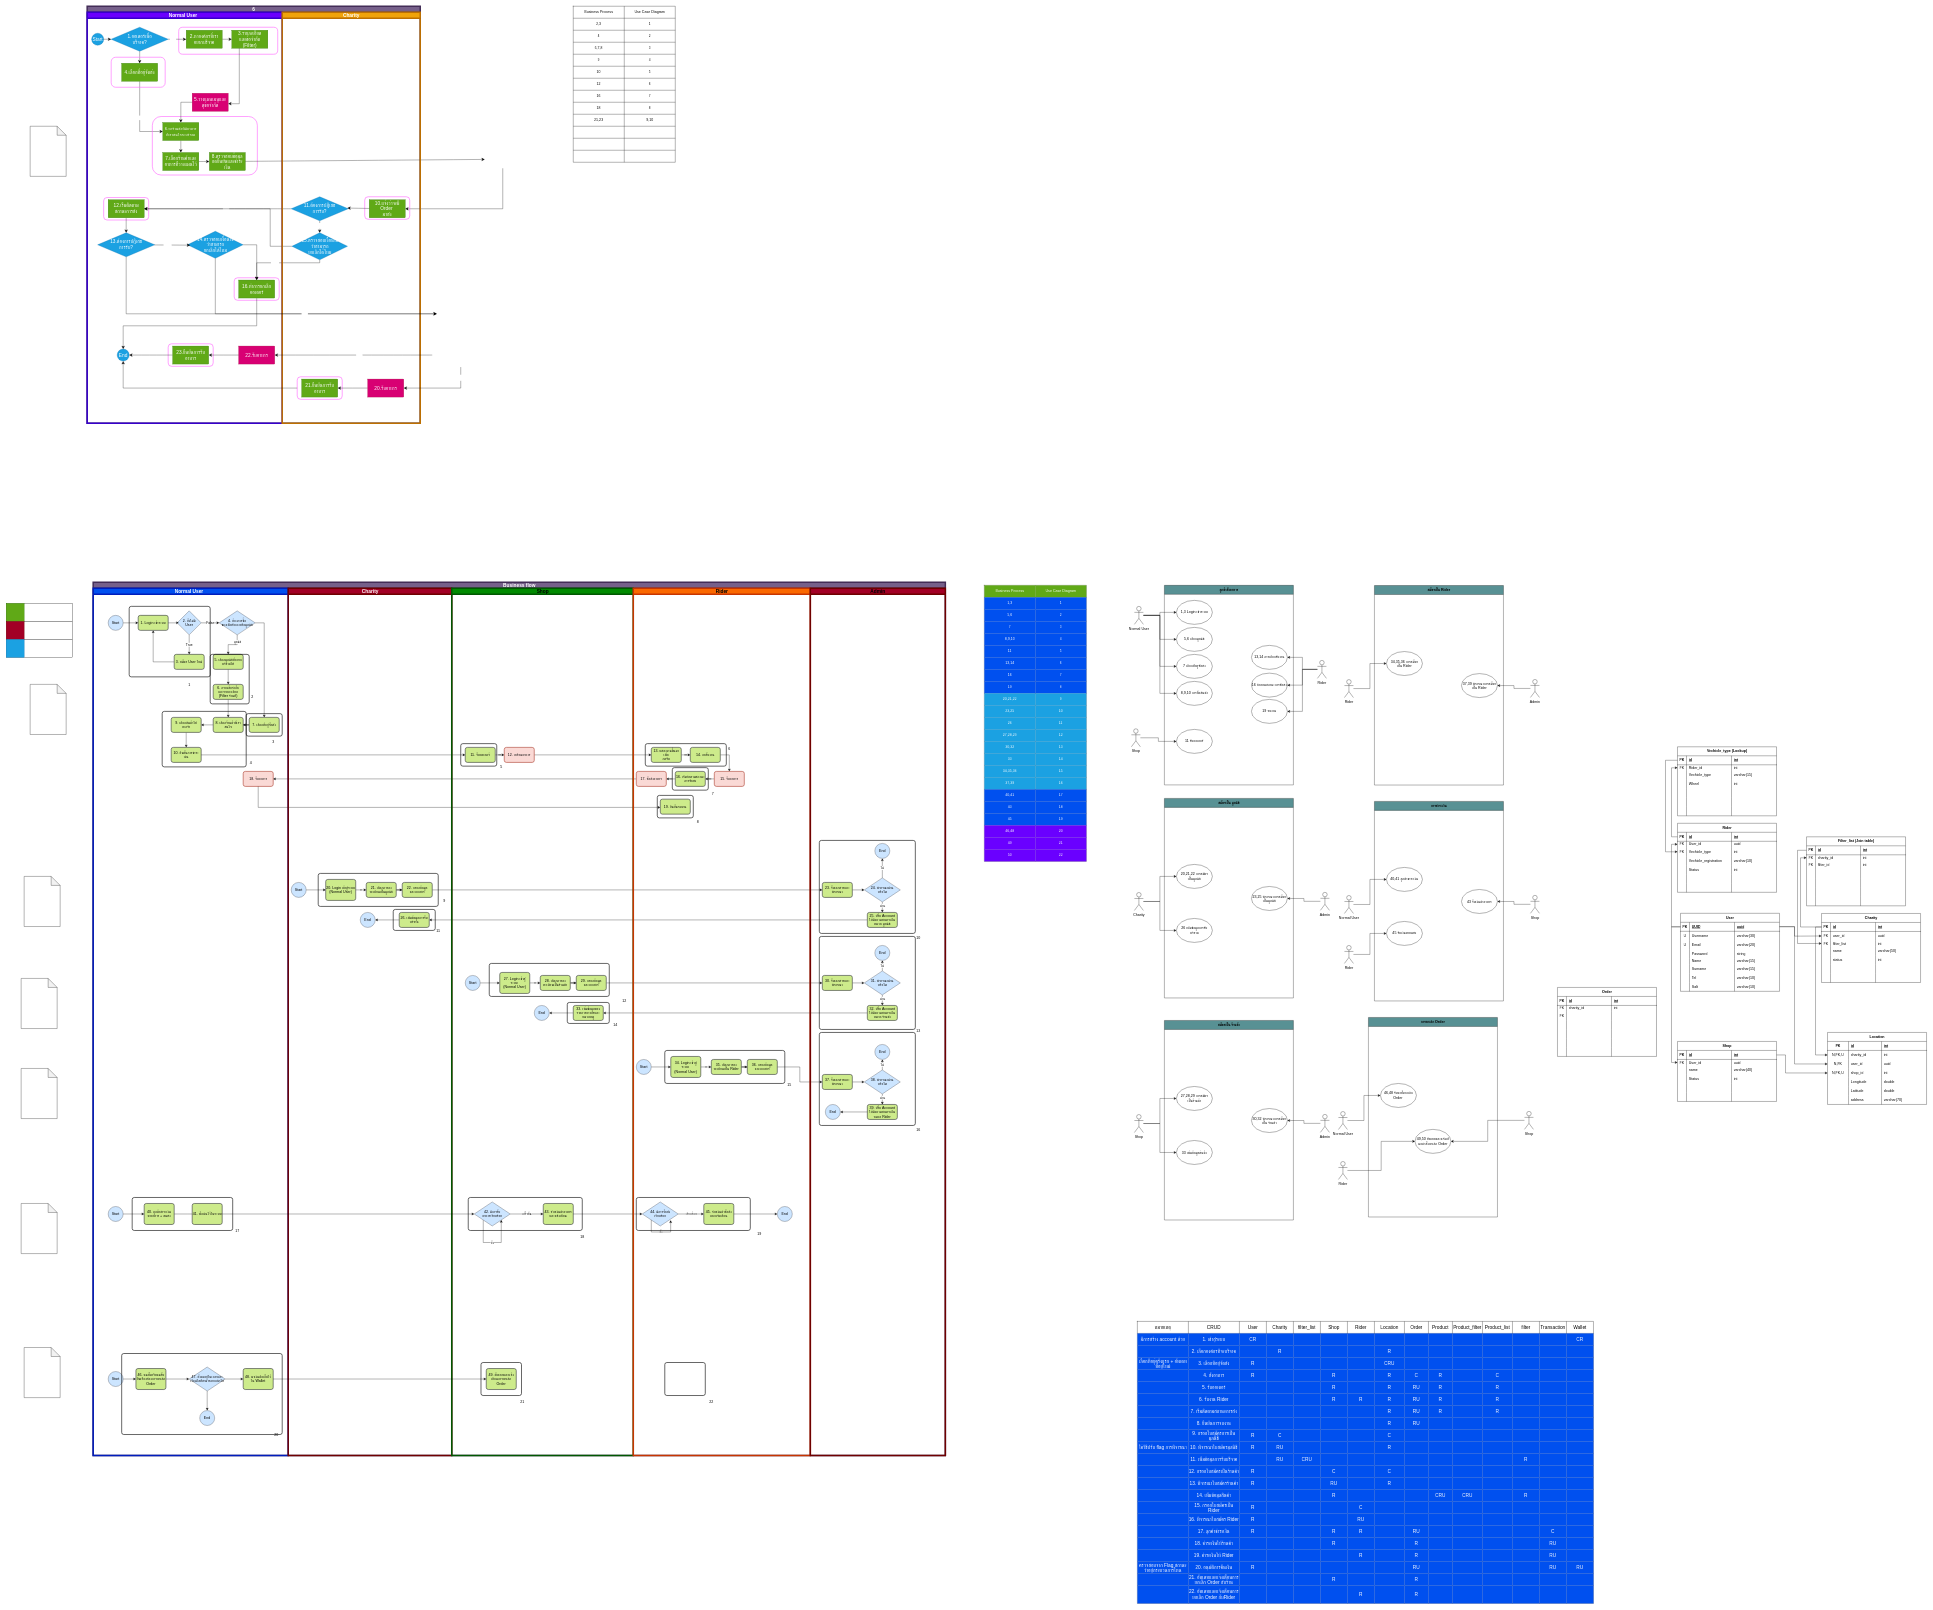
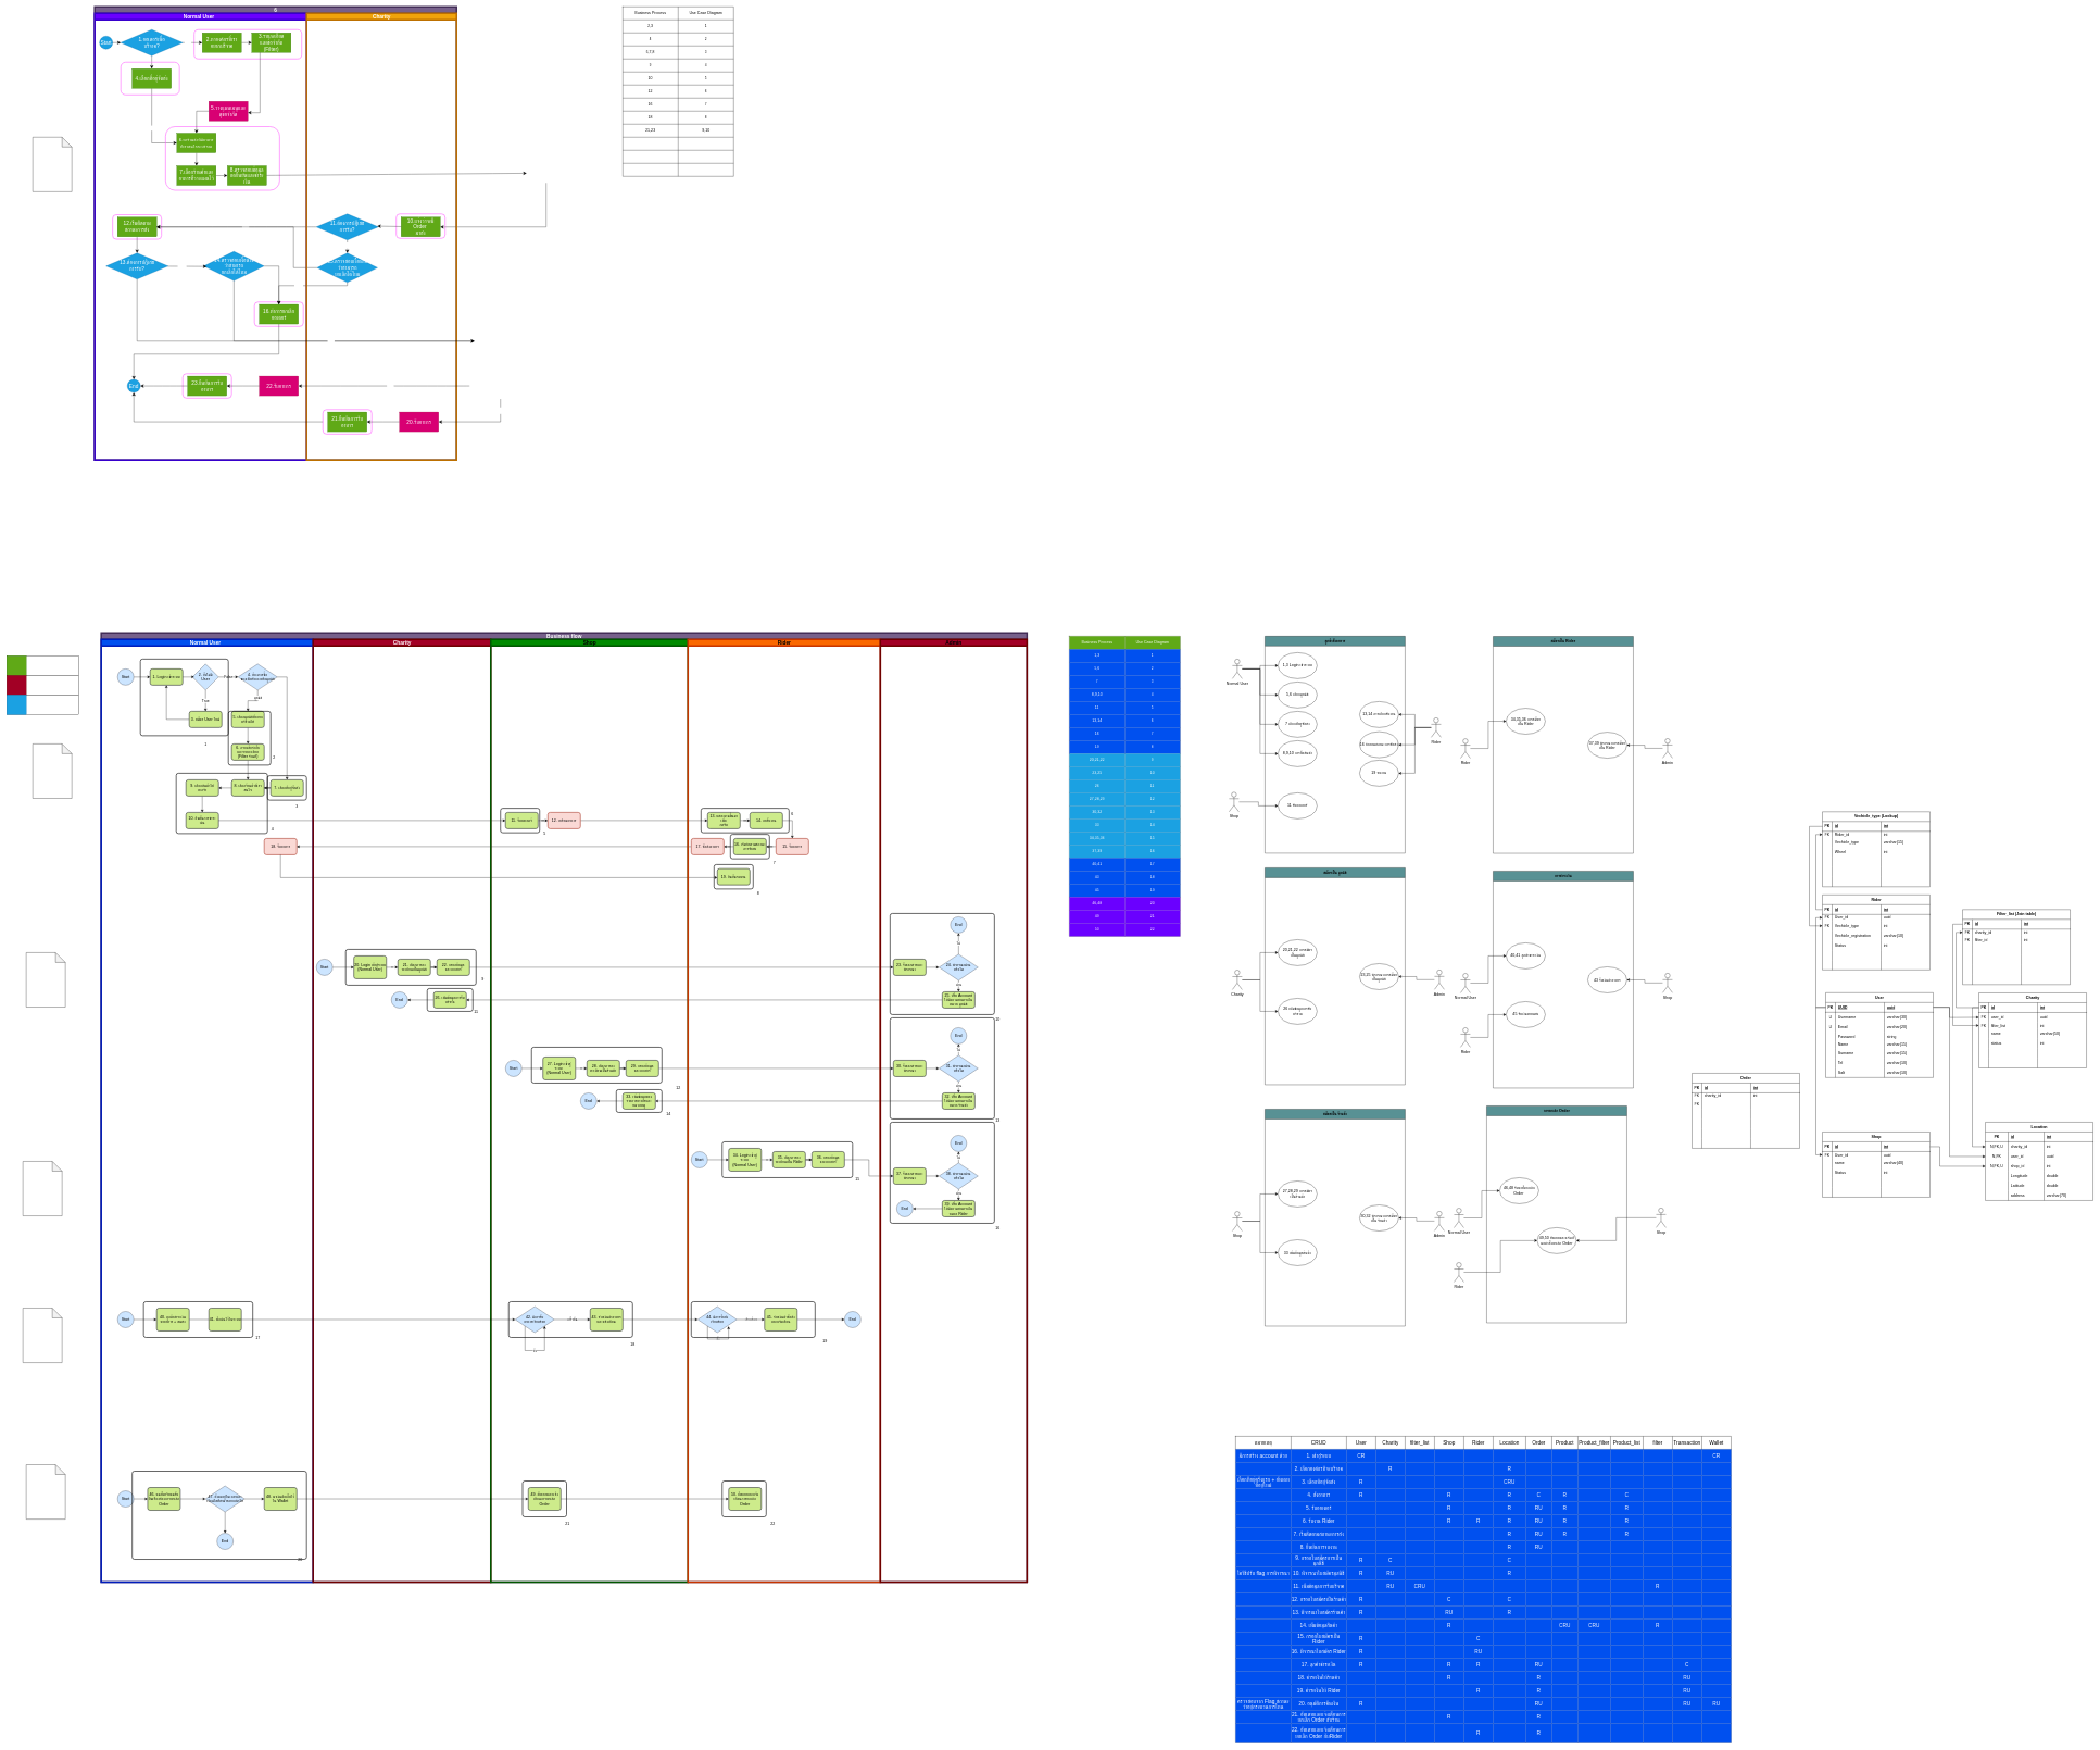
- <mxCell id="374" value="Flow ที่ 3&lt;br&gt;สมัครเป็น ร้านค้า" style="shape=note;whiteSpace=wrap;html=1;backgroundOutline=1;darkOpacity=0.05;fontSize=16;fontColor=light-dark(#FFFFFF,#FFFFFF);" vertex="1" parent="1"><mxGeometry x="70" y="3260" width="120" height="167" as="geometry" /></mxCell>
+ <mxCell id="221" style="edgeStyle=orthogonalEdgeStyle;rounded=0;orthogonalLoop=1;jettySize=auto;html=1;" edge="1" parent="122" source="216" target="256"><mxGeometry relative="1" as="geometry"><mxPoint x="1920" y="2655" as="targetPoint" /></mxGeometry></mxCell>
+ <mxCell id="256" value="50. อัพเดตและแจ้งเตือนการยกเลิก Order" style="rounded=1;whiteSpace=wrap;html=1;absoluteArcSize=1;arcSize=14;strokeWidth=2;fillColor=#cdeb8b;strokeColor=#36393d;" vertex="1" parent="223"><mxGeometry x="125" y="2600" width="100" height="70" as="geometry" /></mxCell>
